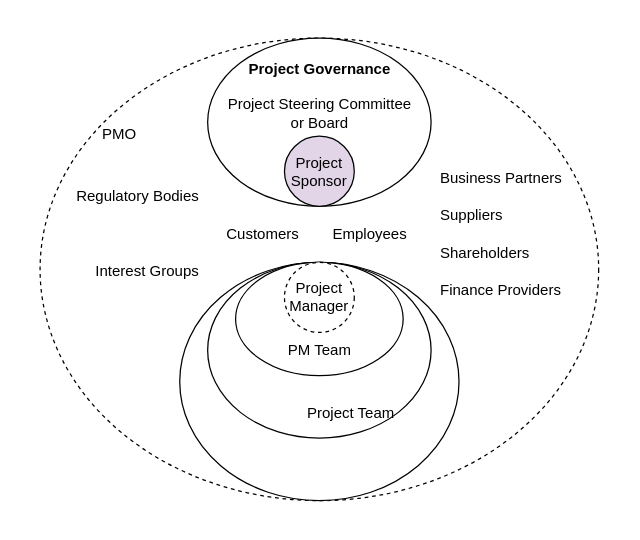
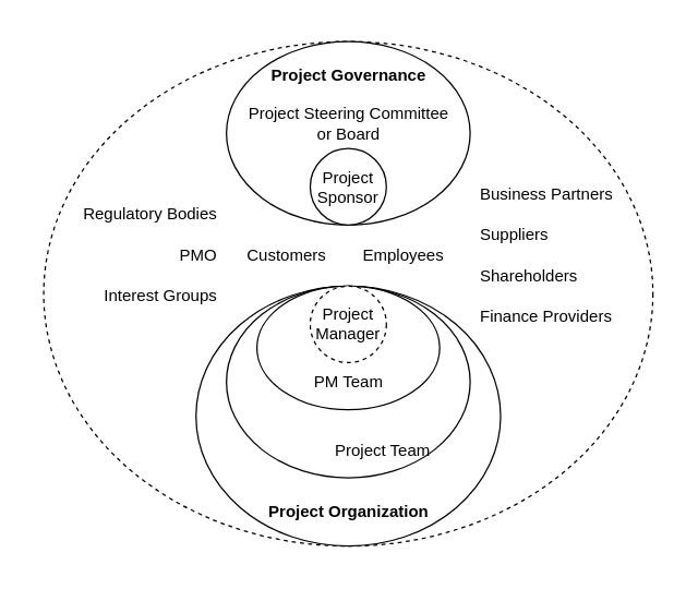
- <mxCell id="22" value="PMO" style="text;html=1;align=right;verticalAlign=middle;resizable=0;points=[];autosize=1;strokeColor=none;fillColor=none;fontSize=12;" parent="1" vertex="1"><mxGeometry x="60" y="92.118" width="50" height="30" as="geometry" /></mxCell>
+ <mxCell id="22" value="PMO" style="text;html=1;align=right;verticalAlign=middle;resizable=0;points=[];autosize=1;strokeColor=none;fillColor=none;fontSize=12;" parent="1" vertex="1"><mxGeometry x="110" y="172.118" width="50" height="30" as="geometry" /></mxCell>
- <mxCell id="10" value="Project Sponsor" style="ellipse;whiteSpace=wrap;html=1;fontSize=12;fillColor=#e1d5e7;" parent="1" vertex="1"><mxGeometry x="227.071" y="108.485" width="55.858" height="56.061" as="geometry" /></mxCell>
+ <mxCell id="10" value="Project Sponsor" style="ellipse;whiteSpace=wrap;html=1;fontSize=12;" parent="1" vertex="1"><mxGeometry x="227.071" y="108.485" width="55.858" height="56.061" as="geometry" /></mxCell>
+ <mxCell id="14" value="Project Organization" style="text;html=1;align=center;verticalAlign=middle;resizable=0;points=[];autosize=1;strokeColor=none;fillColor=none;fontSize=12;fontStyle=1" parent="1" vertex="1"><mxGeometry x="190" y="360.004" width="130" height="30" as="geometry" /></mxCell>
